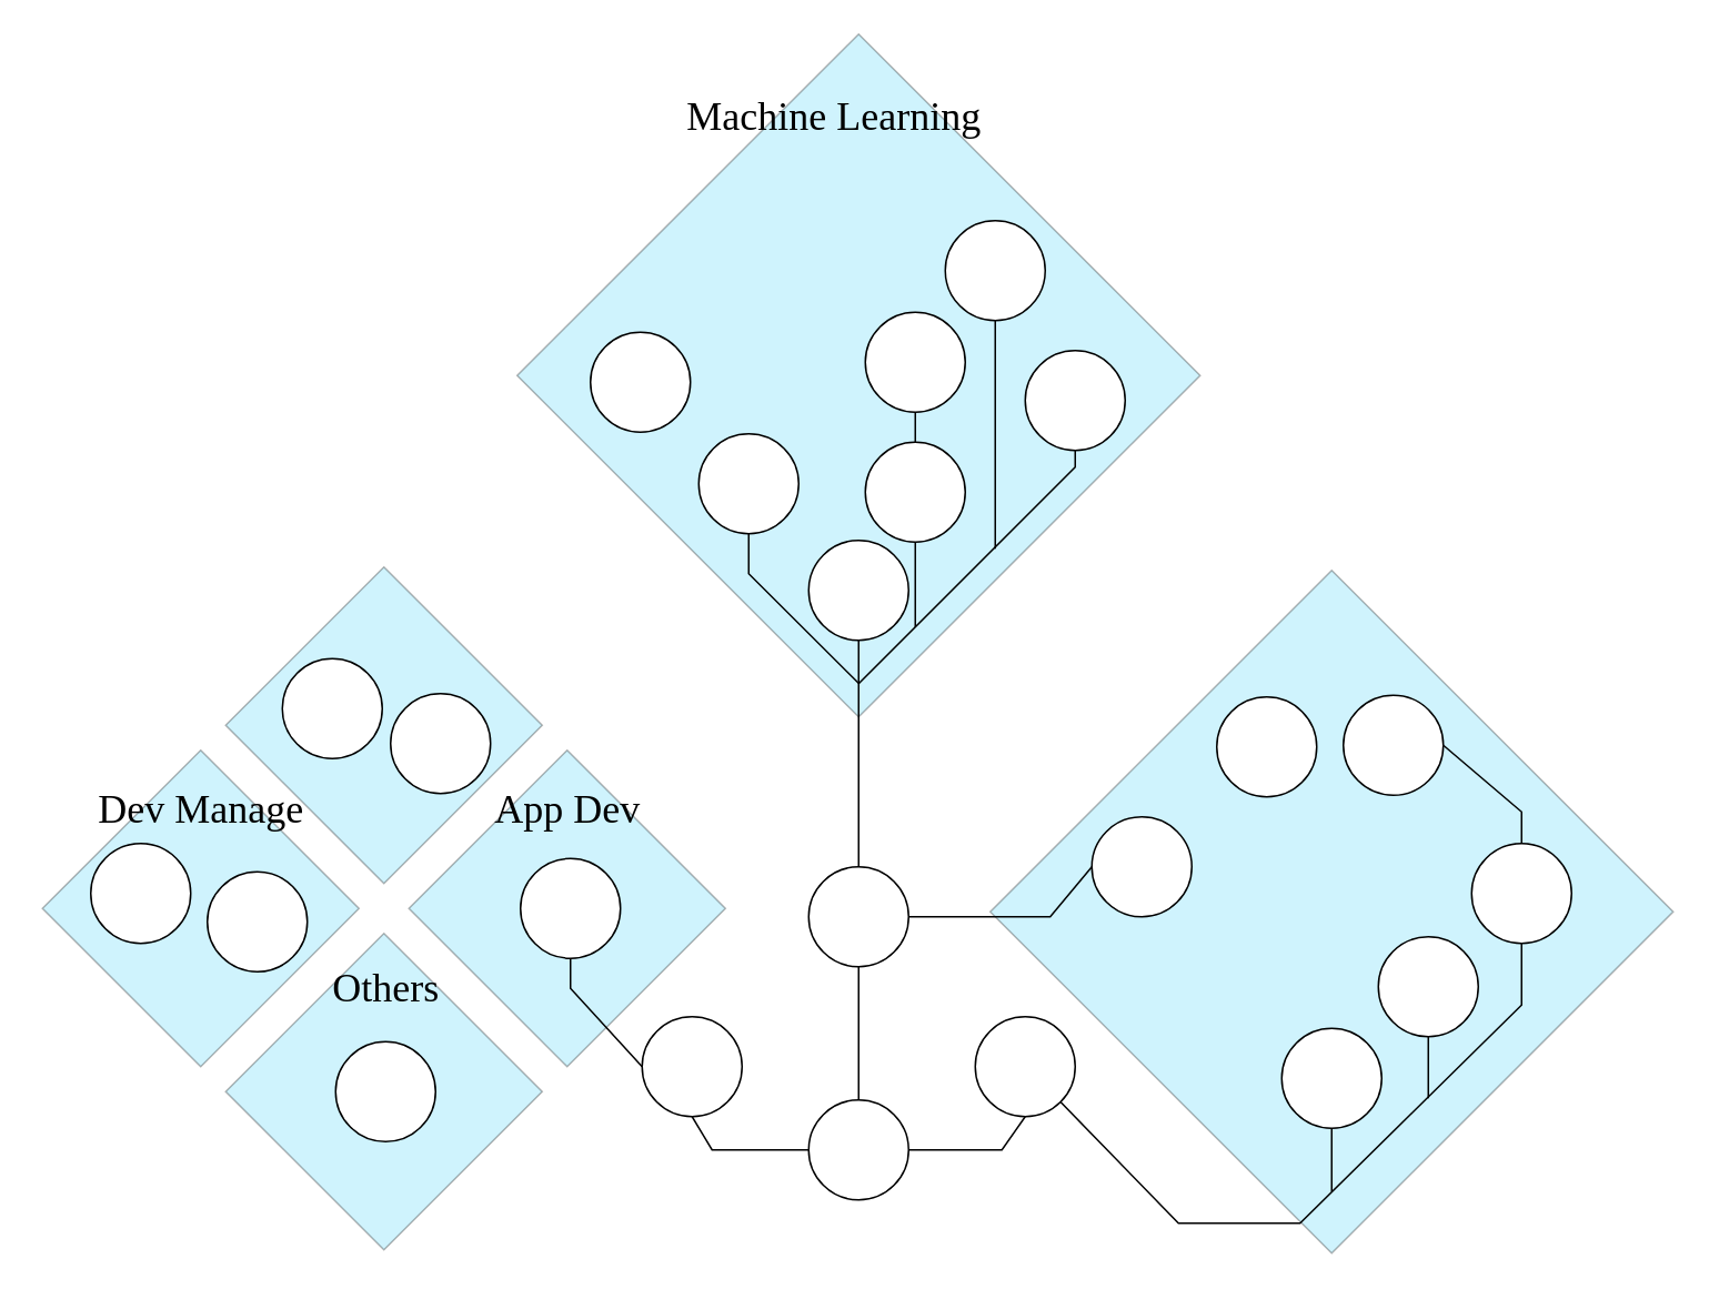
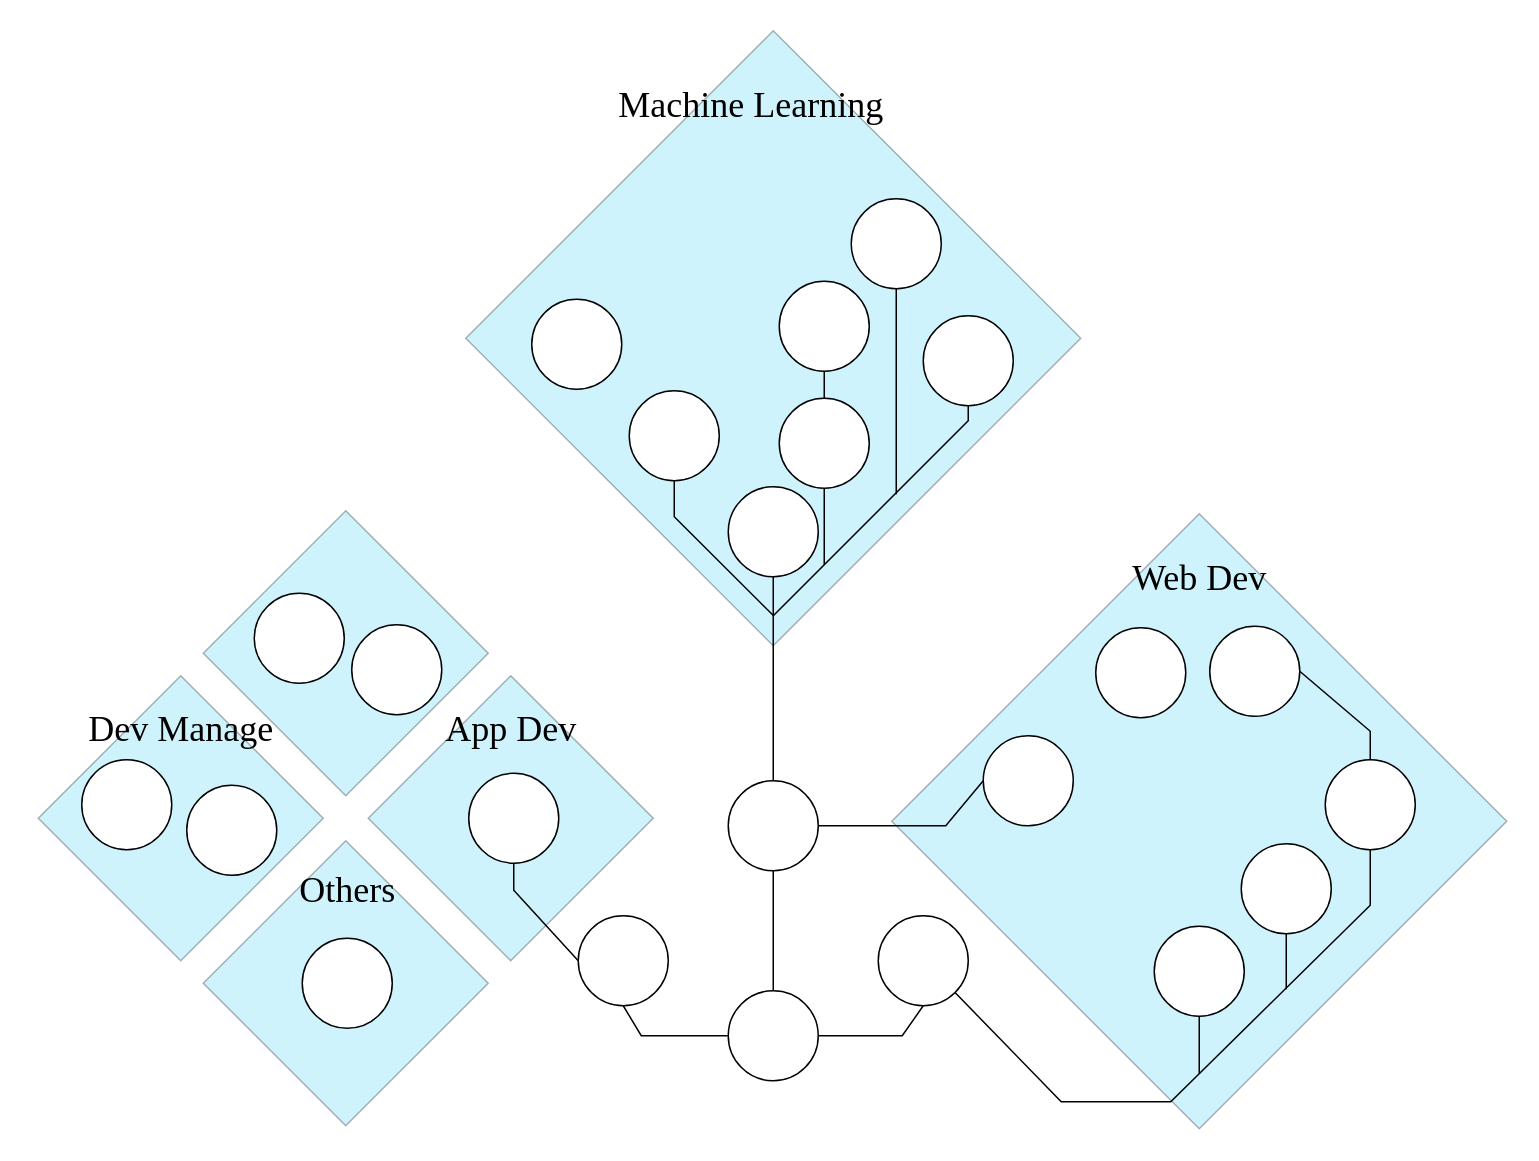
+ <mxCell id="50" value="&lt;font style=&quot;font-size: 24px&quot; face=&quot;Verdana&quot;&gt;Web Dev&lt;/font&gt;" style="text;html=1;align=center;verticalAlign=middle;resizable=0;points=[];autosize=1;" parent="1" vertex="1"><mxGeometry x="739" y="375" width="120" height="20" as="geometry" /></mxCell>
